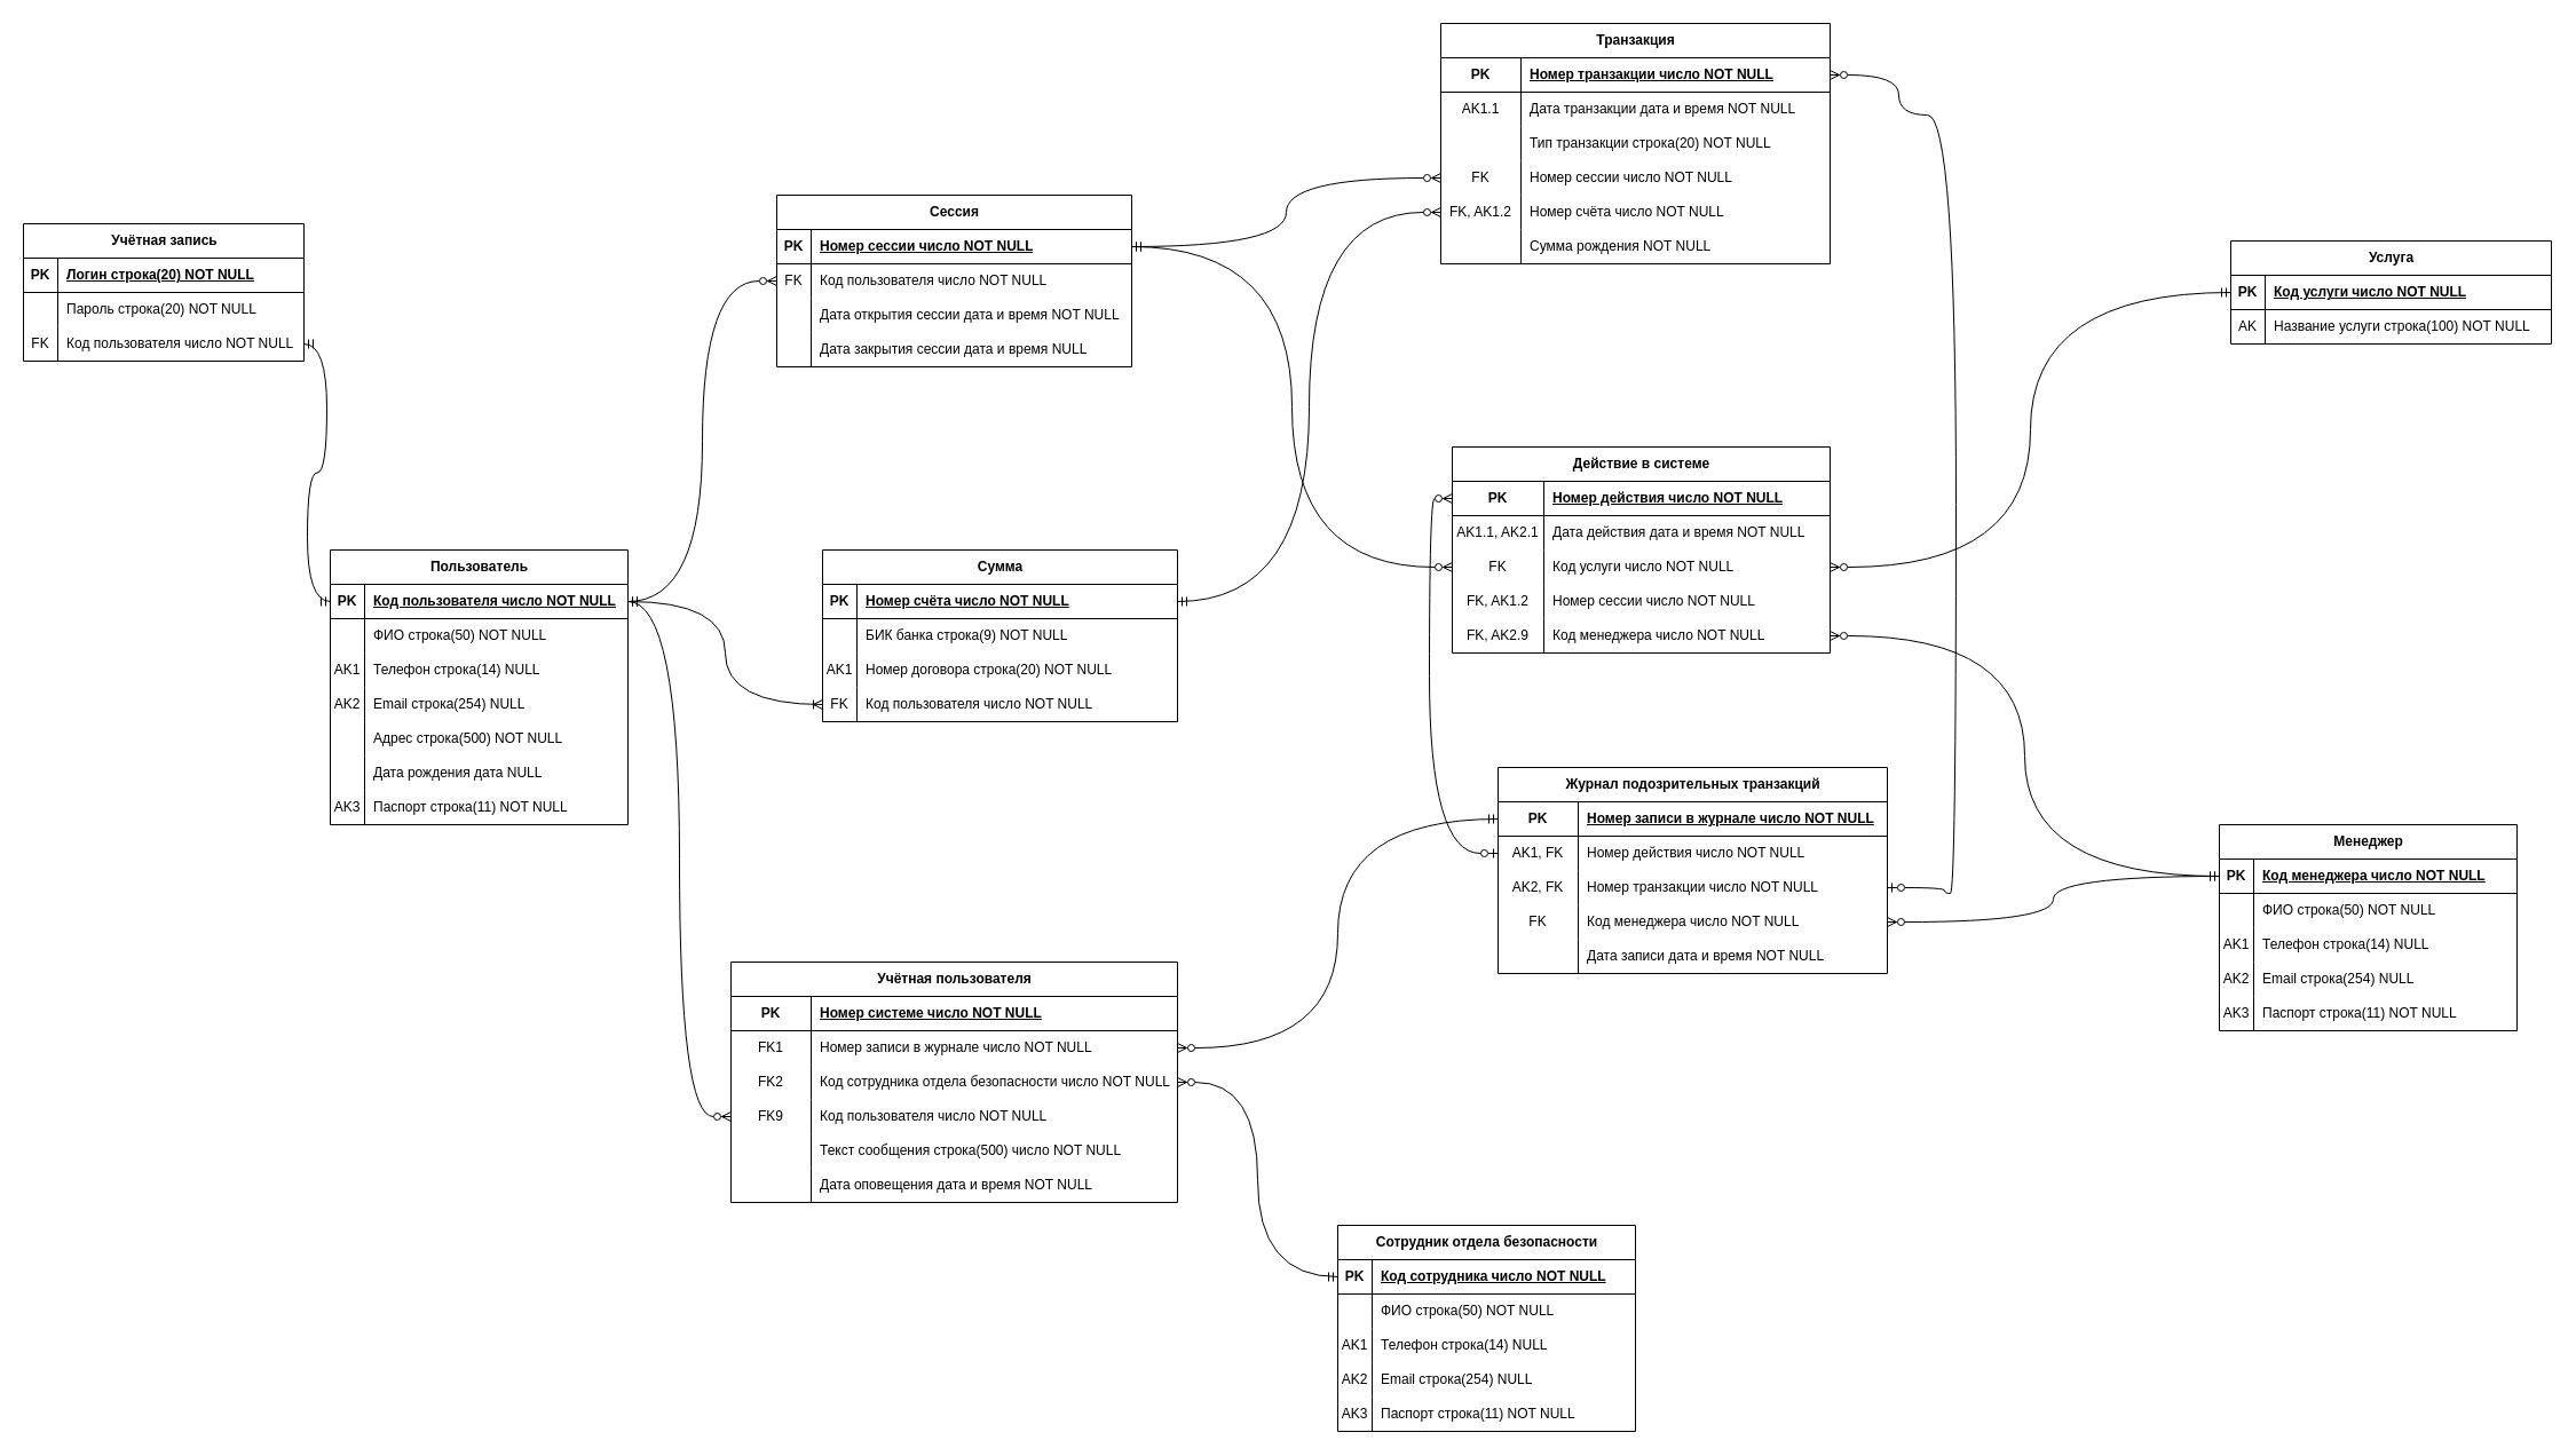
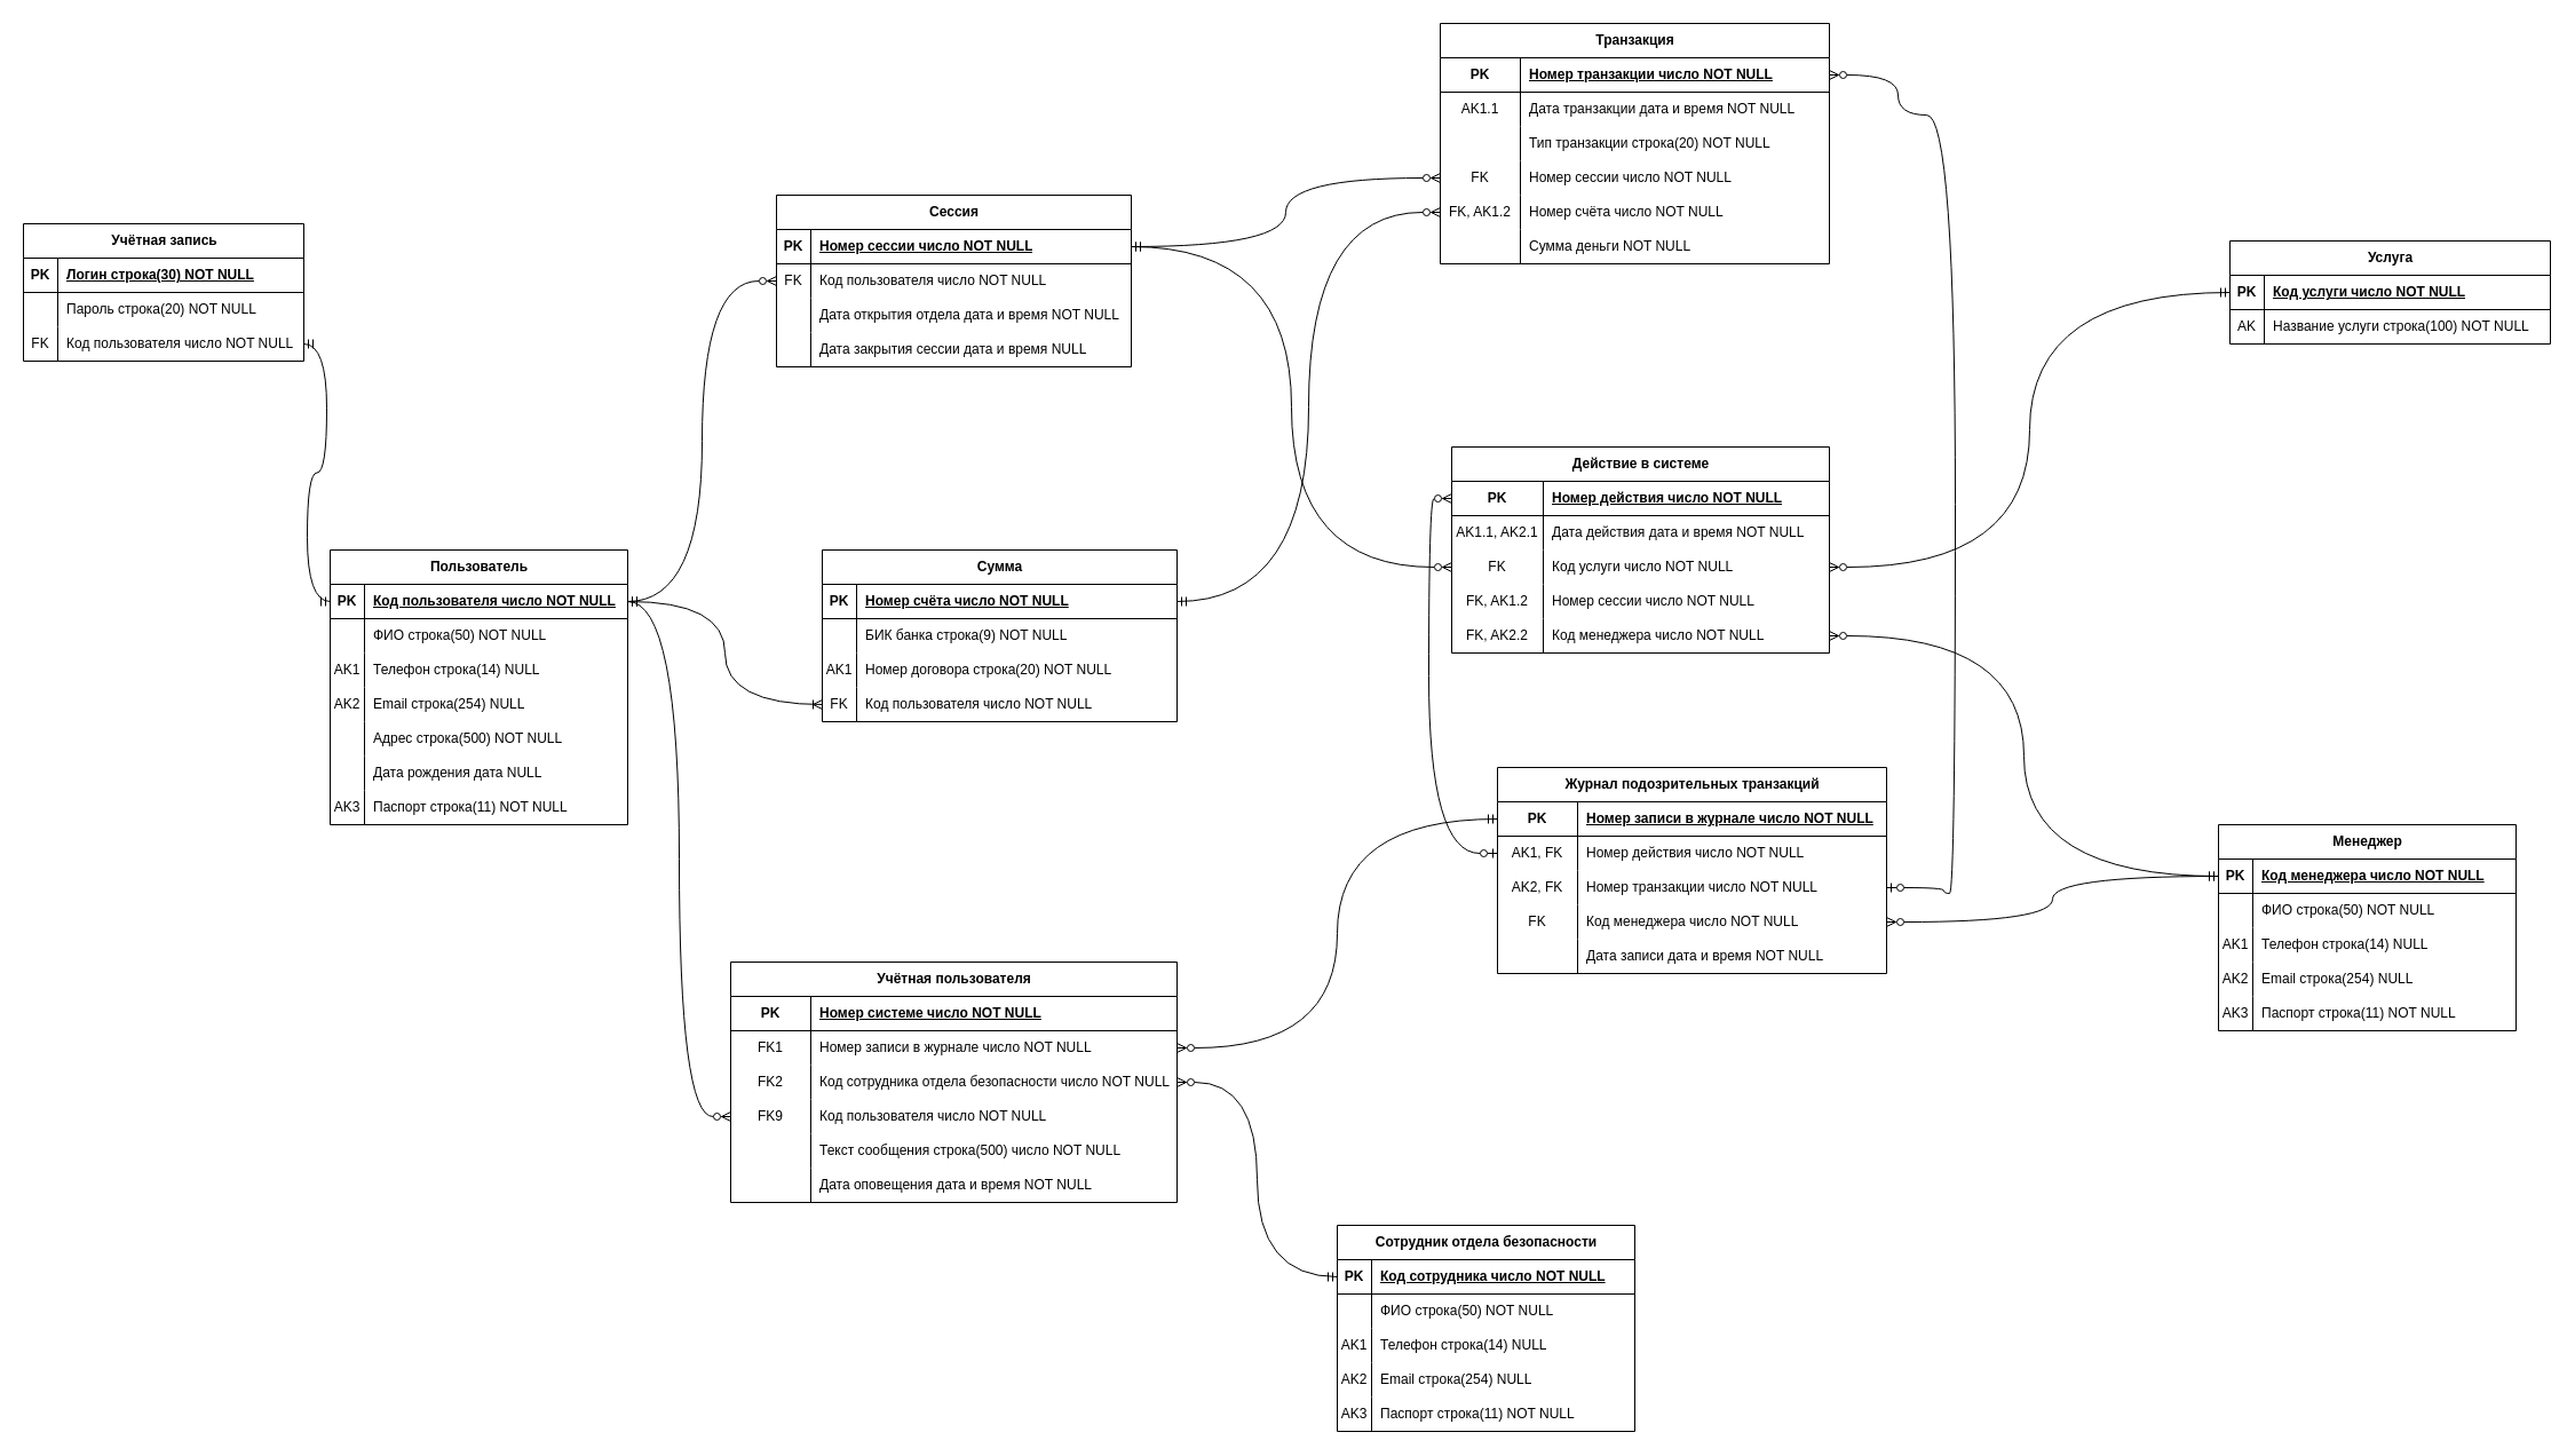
- <mxCell id="81" value="Сумма рождения NOT NULL" style="shape=partialRectangle;connectable=0;fillColor=none;top=0;left=0;bottom=0;right=0;align=left;spacingLeft=6;fontStyle=0;overflow=hidden;whiteSpace=wrap;html=1;" vertex="1" parent="79"><mxGeometry x="70.0" width="270" height="30" as="geometry"><mxRectangle width="270" height="30" as="alternateBounds" /></mxGeometry></mxCell>
+ <mxCell id="81" value="Сумма деньги NOT NULL" style="shape=partialRectangle;connectable=0;fillColor=none;top=0;left=0;bottom=0;right=0;align=left;spacingLeft=6;fontStyle=0;overflow=hidden;whiteSpace=wrap;html=1;" vertex="1" parent="79"><mxGeometry x="70.0" width="270" height="30" as="geometry"><mxRectangle width="270" height="30" as="alternateBounds" /></mxGeometry></mxCell>
- <mxCell id="5" value="Логин строка(20) NOT NULL" style="shape=partialRectangle;connectable=0;fillColor=none;top=0;left=0;bottom=0;right=0;align=left;spacingLeft=6;fontStyle=5;overflow=hidden;whiteSpace=wrap;html=1;" vertex="1" parent="3"><mxGeometry x="30" width="215" height="30" as="geometry"><mxRectangle width="215" height="30" as="alternateBounds" /></mxGeometry></mxCell>
+ <mxCell id="5" value="Логин строка(30) NOT NULL" style="shape=partialRectangle;connectable=0;fillColor=none;top=0;left=0;bottom=0;right=0;align=left;spacingLeft=6;fontStyle=5;overflow=hidden;whiteSpace=wrap;html=1;" vertex="1" parent="3"><mxGeometry x="30" width="215" height="30" as="geometry"><mxRectangle width="215" height="30" as="alternateBounds" /></mxGeometry></mxCell>
- <mxCell id="43" value="Дата открытия сессии дата и время NOT NULL" style="shape=partialRectangle;connectable=0;fillColor=none;top=0;left=0;bottom=0;right=0;align=left;spacingLeft=6;overflow=hidden;whiteSpace=wrap;html=1;" vertex="1" parent="41"><mxGeometry x="30" width="280" height="30" as="geometry"><mxRectangle width="280" height="30" as="alternateBounds" /></mxGeometry></mxCell>
+ <mxCell id="43" value="Дата открытия отдела дата и время NOT NULL" style="shape=partialRectangle;connectable=0;fillColor=none;top=0;left=0;bottom=0;right=0;align=left;spacingLeft=6;overflow=hidden;whiteSpace=wrap;html=1;" vertex="1" parent="41"><mxGeometry x="30" width="280" height="30" as="geometry"><mxRectangle width="280" height="30" as="alternateBounds" /></mxGeometry></mxCell>
- <mxCell id="105" value="FK, AK2.9" style="shape=partialRectangle;connectable=0;fillColor=none;top=0;left=0;bottom=0;right=0;fontStyle=0;overflow=hidden;whiteSpace=wrap;html=1;" vertex="1" parent="104"><mxGeometry width="80.0" height="30" as="geometry"><mxRectangle width="80.0" height="30" as="alternateBounds" /></mxGeometry></mxCell>
+ <mxCell id="105" value="FK, AK2.2" style="shape=partialRectangle;connectable=0;fillColor=none;top=0;left=0;bottom=0;right=0;fontStyle=0;overflow=hidden;whiteSpace=wrap;html=1;" vertex="1" parent="104"><mxGeometry width="80.0" height="30" as="geometry"><mxRectangle width="80.0" height="30" as="alternateBounds" /></mxGeometry></mxCell>
